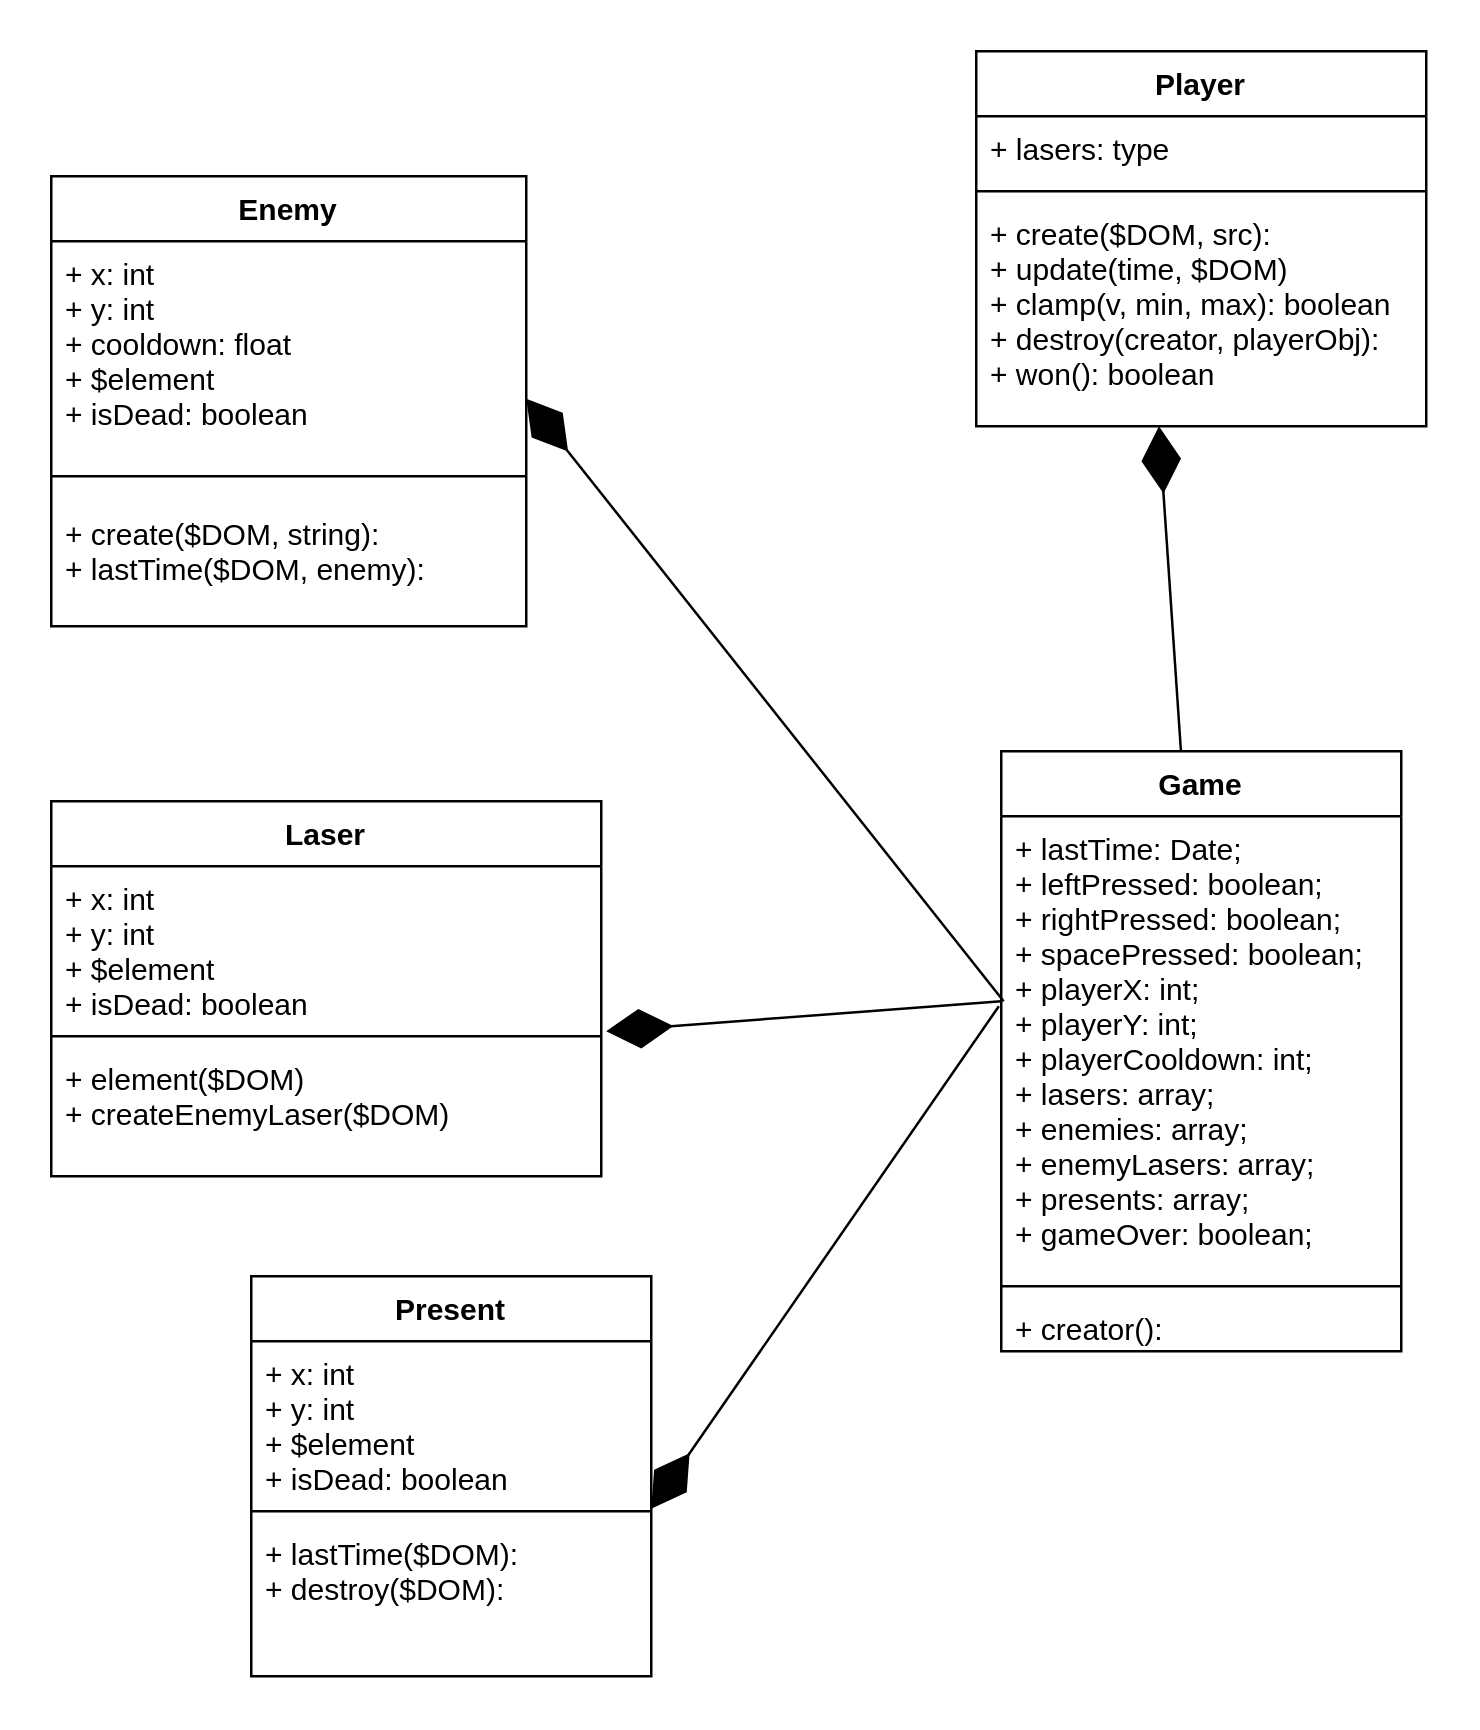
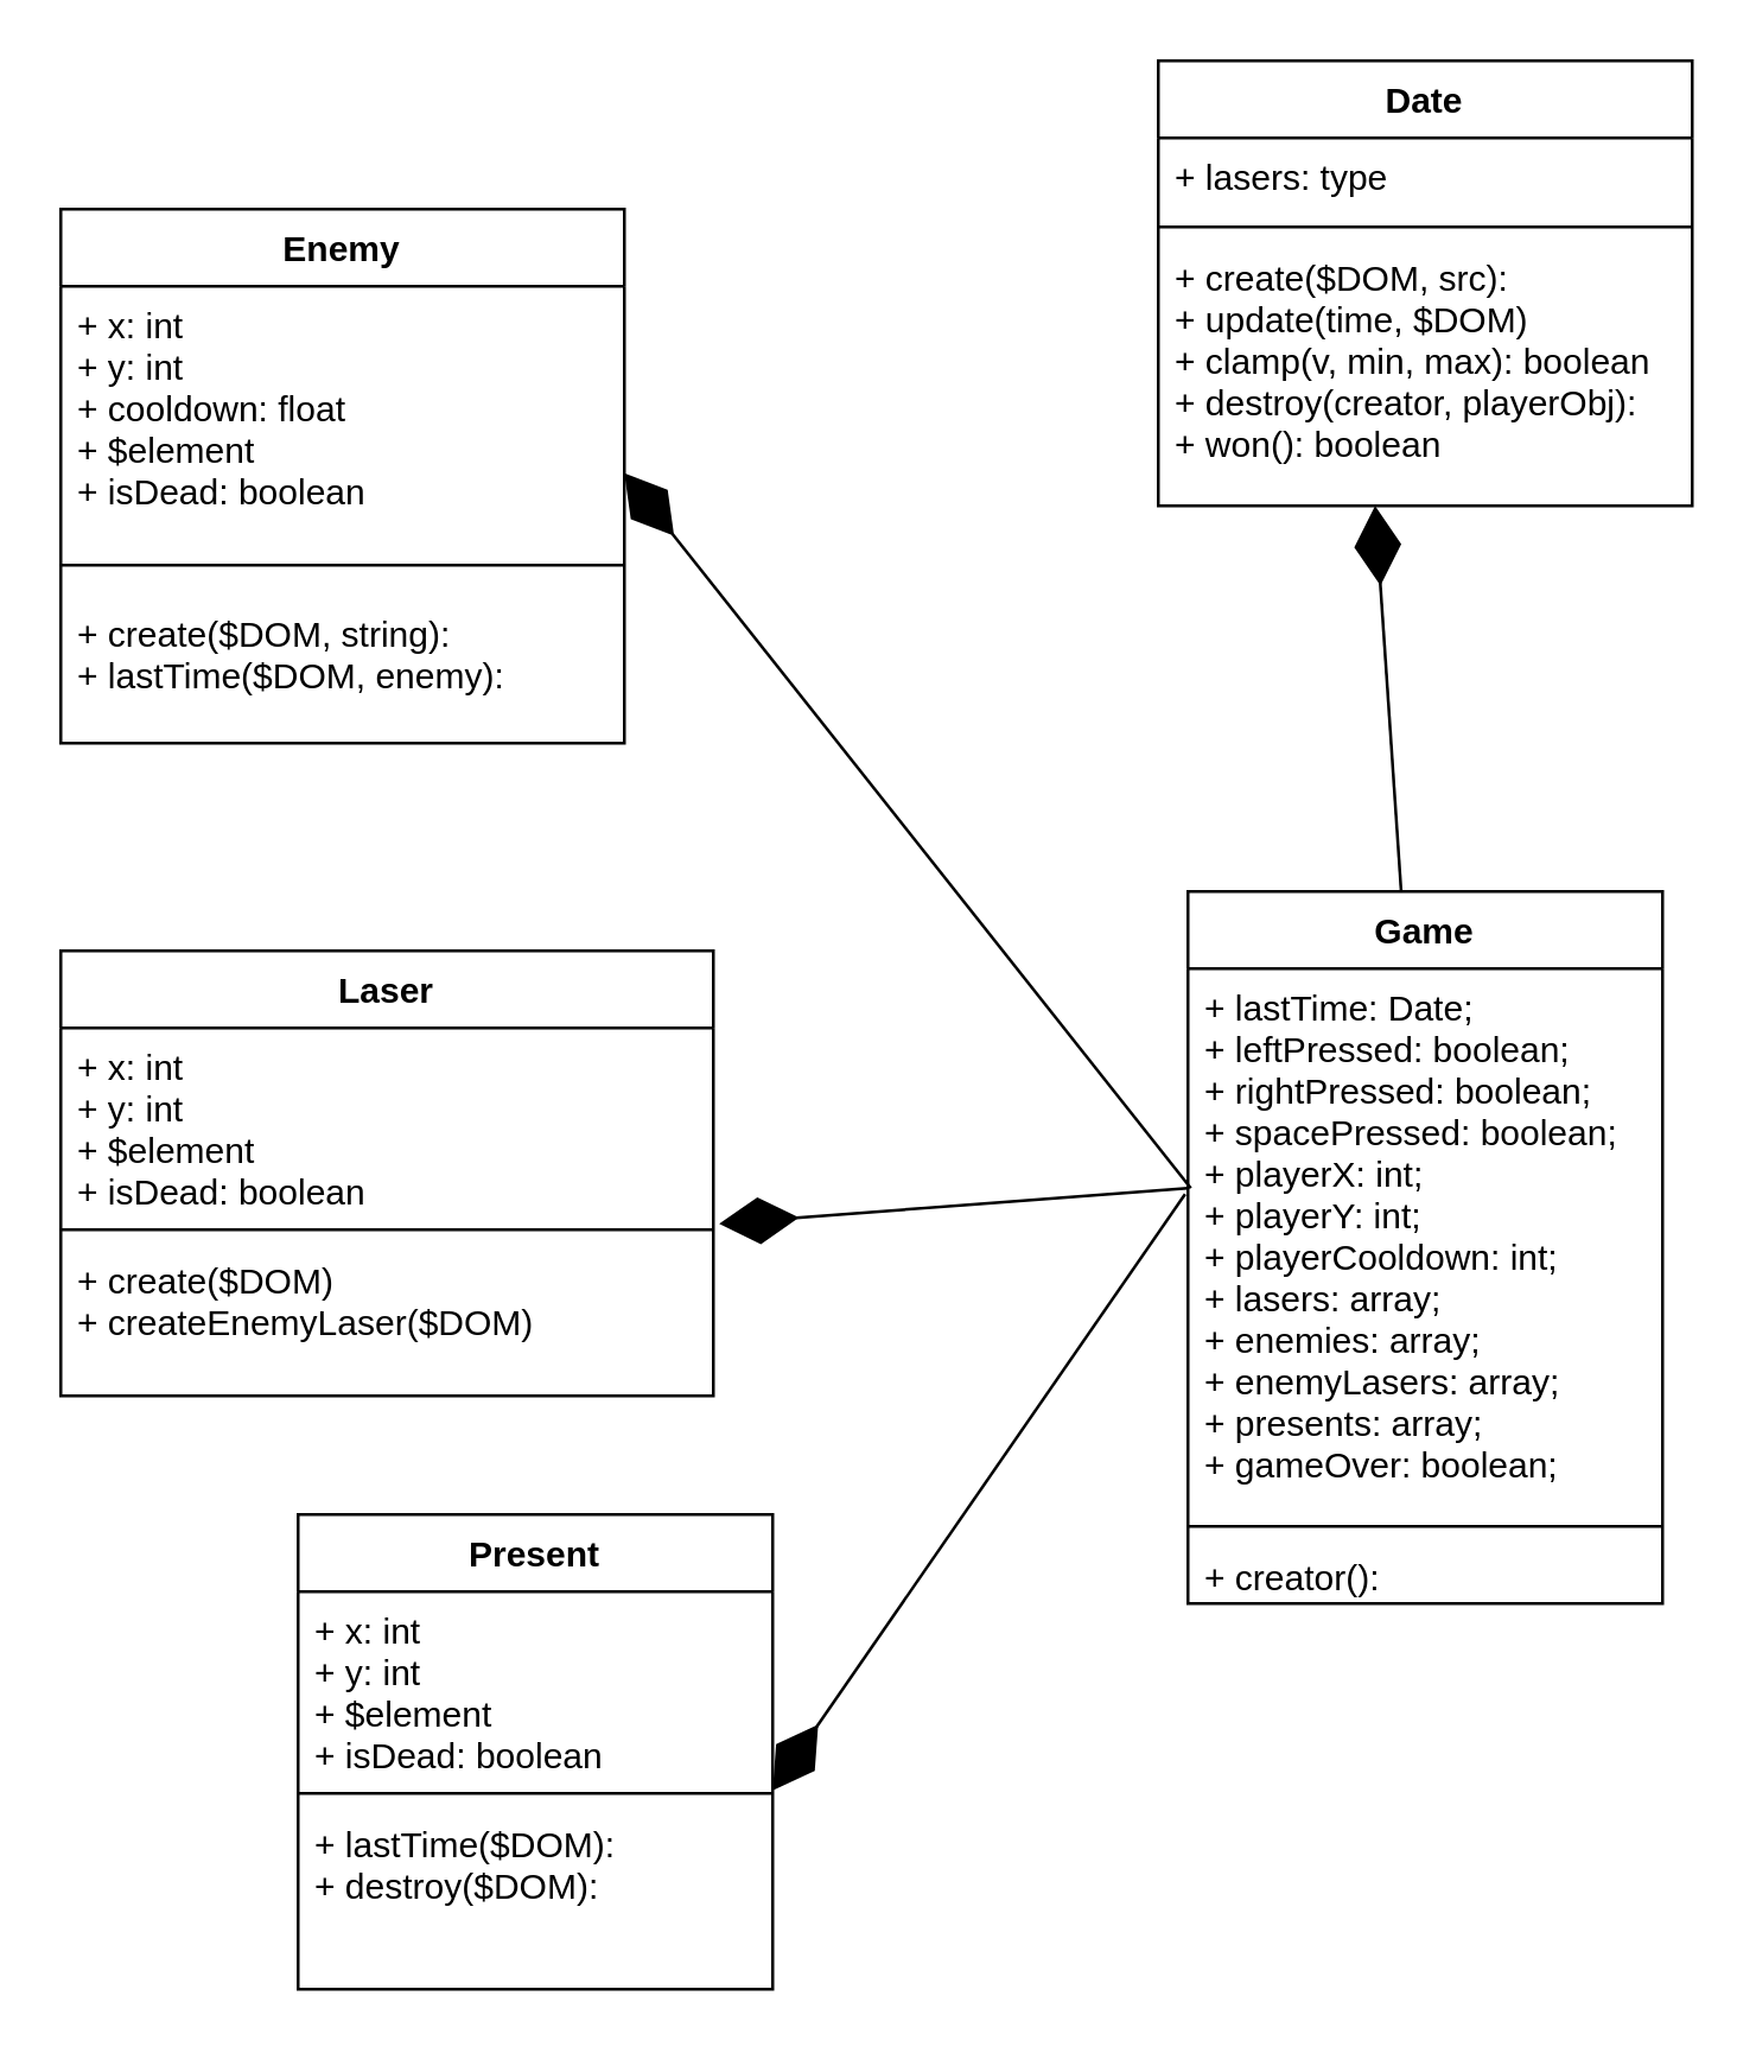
- <mxCell id="10" value="Player" style="swimlane;fontStyle=1;align=center;verticalAlign=top;childLayout=stackLayout;horizontal=1;startSize=26;horizontalStack=0;resizeParent=1;resizeParentMax=0;resizeLast=0;collapsible=1;marginBottom=0;" vertex="1" parent="1"><mxGeometry x="390" y="20" width="180" height="150" as="geometry" /></mxCell>
+ <mxCell id="10" value="Date" style="swimlane;fontStyle=1;align=center;verticalAlign=top;childLayout=stackLayout;horizontal=1;startSize=26;horizontalStack=0;resizeParent=1;resizeParentMax=0;resizeLast=0;collapsible=1;marginBottom=0;" vertex="1" parent="1"><mxGeometry x="390" y="20" width="180" height="150" as="geometry" /></mxCell>
- <mxCell id="17" value="+ element($DOM)&#10;+ createEnemyLaser($DOM)&#10;" style="text;strokeColor=none;fillColor=none;align=left;verticalAlign=top;spacingLeft=4;spacingRight=4;overflow=hidden;rotatable=0;points=[[0,0.5],[1,0.5]];portConstraint=eastwest;" vertex="1" parent="14"><mxGeometry y="98" width="220" height="52" as="geometry" /></mxCell>
+ <mxCell id="17" value="+ create($DOM)&#10;+ createEnemyLaser($DOM)&#10;" style="text;strokeColor=none;fillColor=none;align=left;verticalAlign=top;spacingLeft=4;spacingRight=4;overflow=hidden;rotatable=0;points=[[0,0.5],[1,0.5]];portConstraint=eastwest;" vertex="1" parent="14"><mxGeometry y="98" width="220" height="52" as="geometry" /></mxCell>
